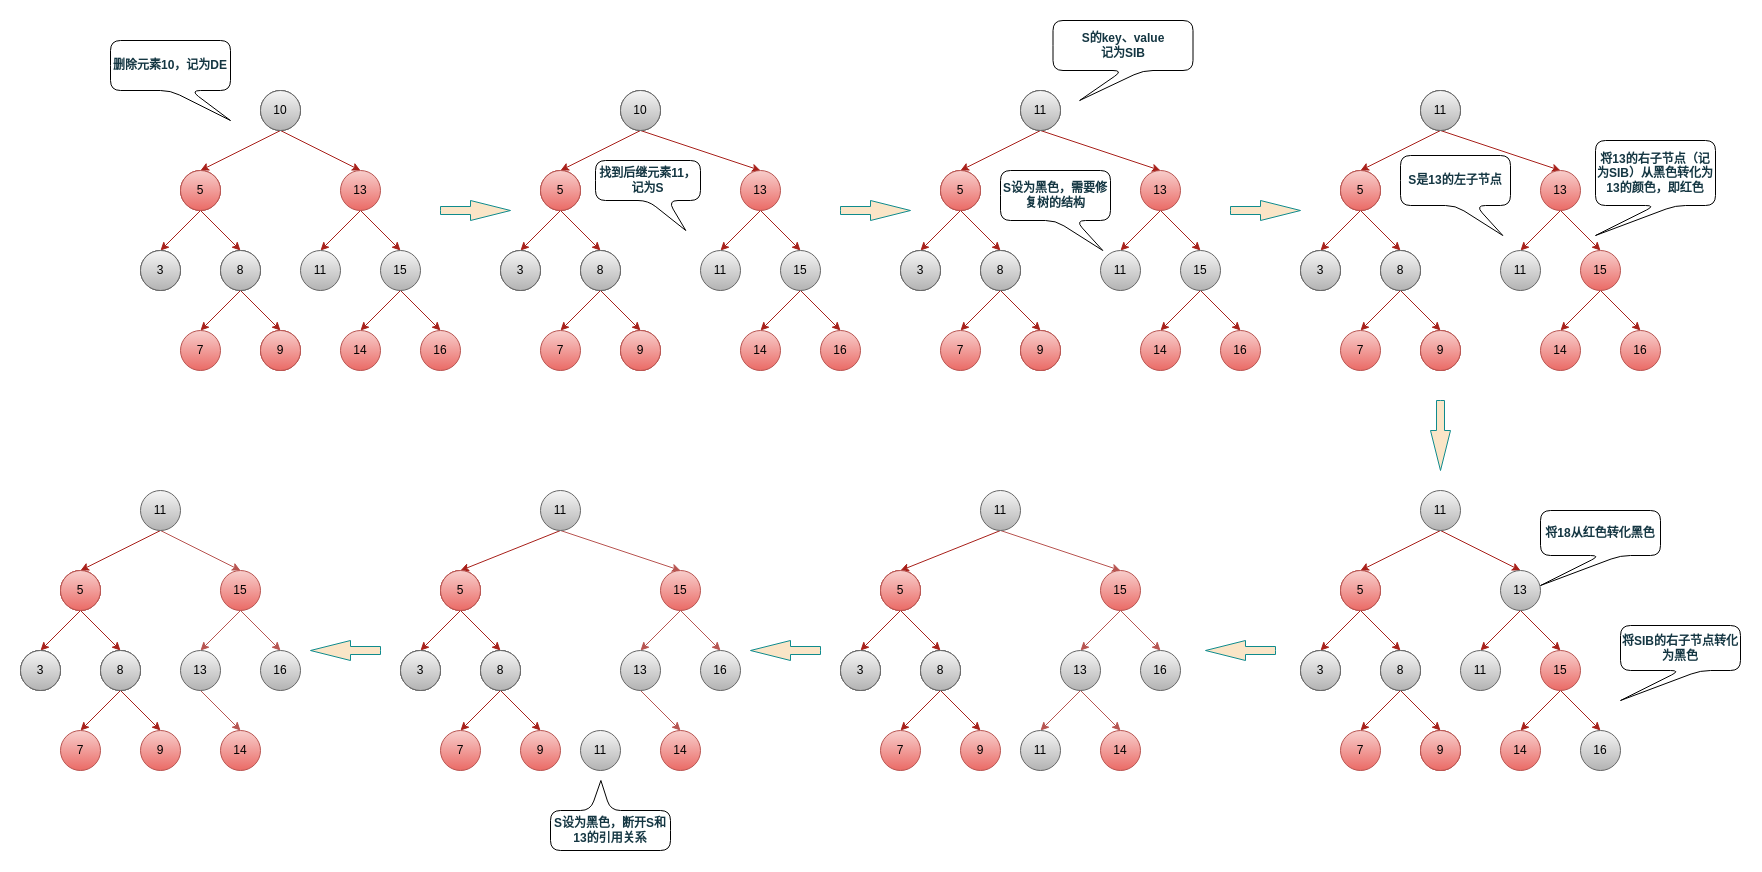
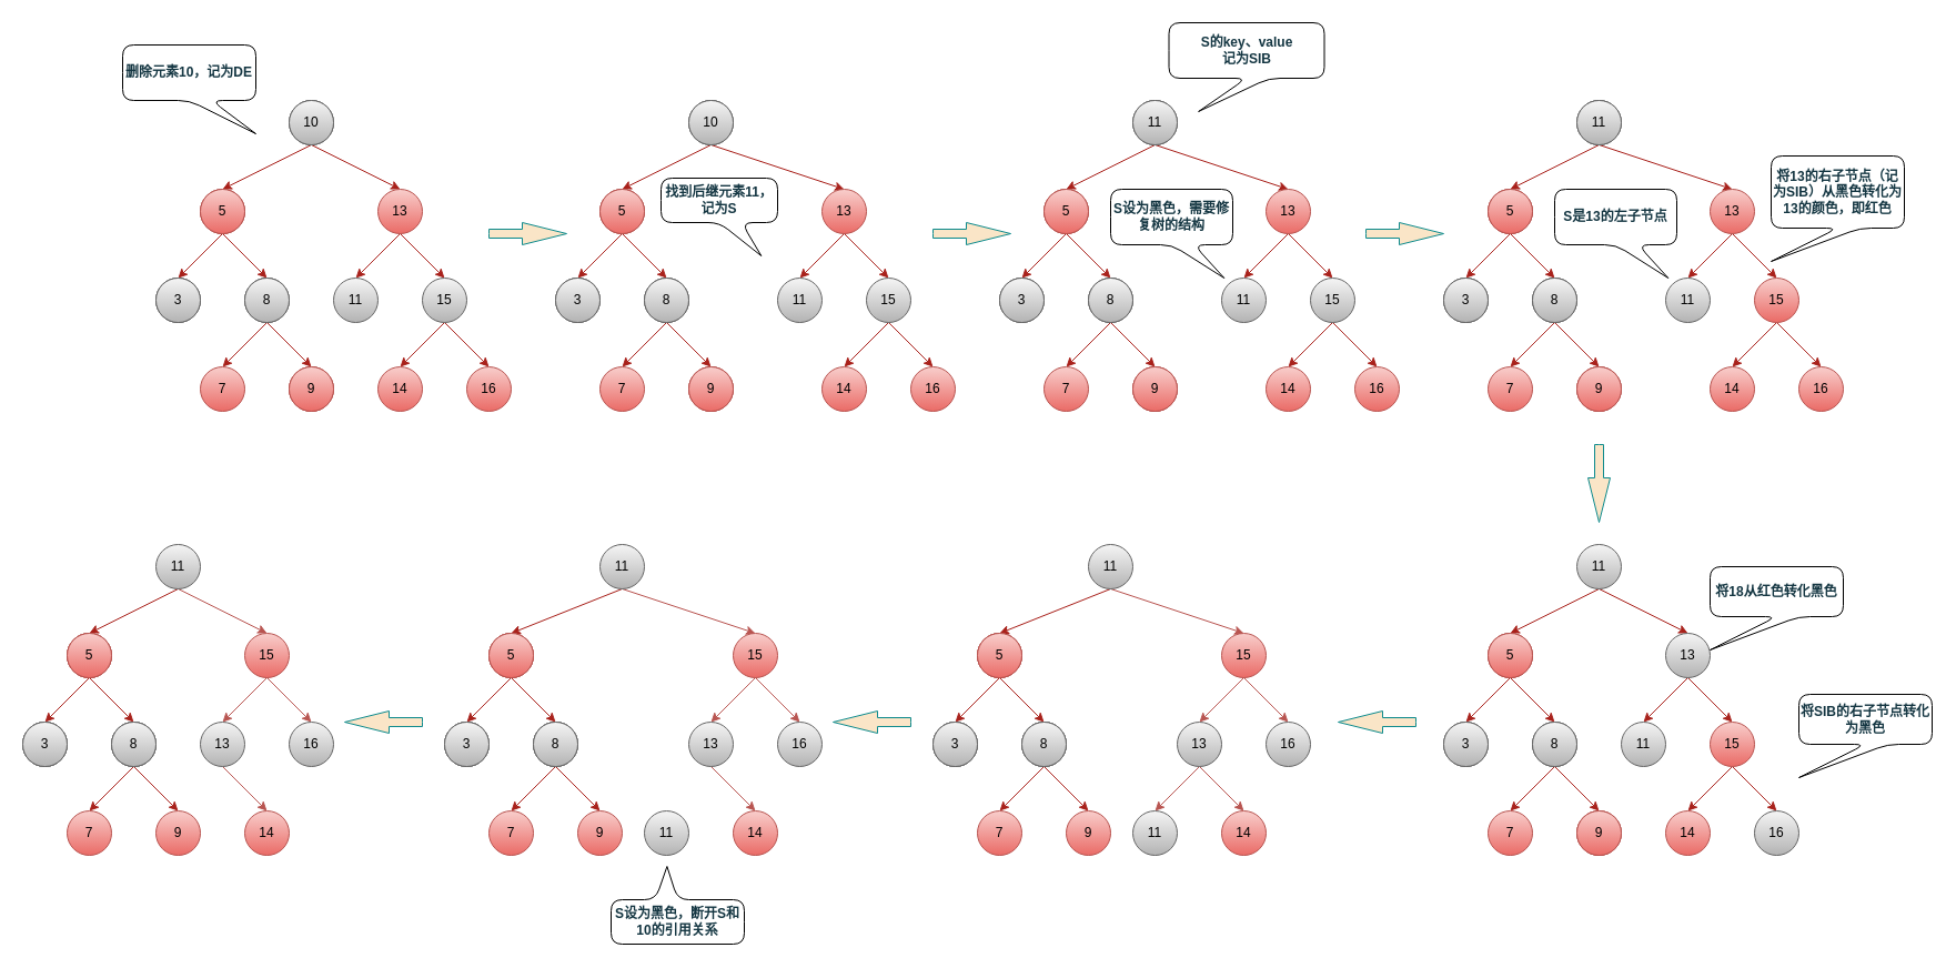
- <mxCell id="132" value="&lt;font color=&quot;#143642&quot;&gt;&lt;b&gt;S是13的左子节点&lt;/b&gt;&lt;/font&gt;" style="shape=callout;whiteSpace=wrap;html=1;perimeter=calloutPerimeter;rounded=1;position2=0.93;" vertex="1" parent="1"><mxGeometry x="1400" y="155" width="110" height="80" as="geometry" /></mxCell>
+ <mxCell id="132" value="&lt;font color=&quot;#143642&quot;&gt;&lt;b&gt;S是13的左子节点&lt;/b&gt;&lt;/font&gt;" style="shape=callout;whiteSpace=wrap;html=1;perimeter=calloutPerimeter;rounded=1;position2=0.93;" vertex="1" parent="1"><mxGeometry x="1400" y="170" width="110" height="80" as="geometry" /></mxCell>
- <mxCell id="228" value="&lt;font color=&quot;#143642&quot;&gt;&lt;b&gt;S设为黑色，断开S和13的引用关系&lt;br&gt;&lt;/b&gt;&lt;/font&gt;" style="shape=callout;whiteSpace=wrap;html=1;perimeter=calloutPerimeter;rounded=1;position2=0.58;direction=west;" vertex="1" parent="1"><mxGeometry x="550" y="780" width="120" height="70" as="geometry" /></mxCell>
+ <mxCell id="228" value="&lt;font color=&quot;#143642&quot;&gt;&lt;b&gt;S设为黑色，断开S和10的引用关系&lt;br&gt;&lt;/b&gt;&lt;/font&gt;" style="shape=callout;whiteSpace=wrap;html=1;perimeter=calloutPerimeter;rounded=1;position2=0.58;direction=west;" vertex="1" parent="1"><mxGeometry x="550" y="780" width="120" height="70" as="geometry" /></mxCell>
